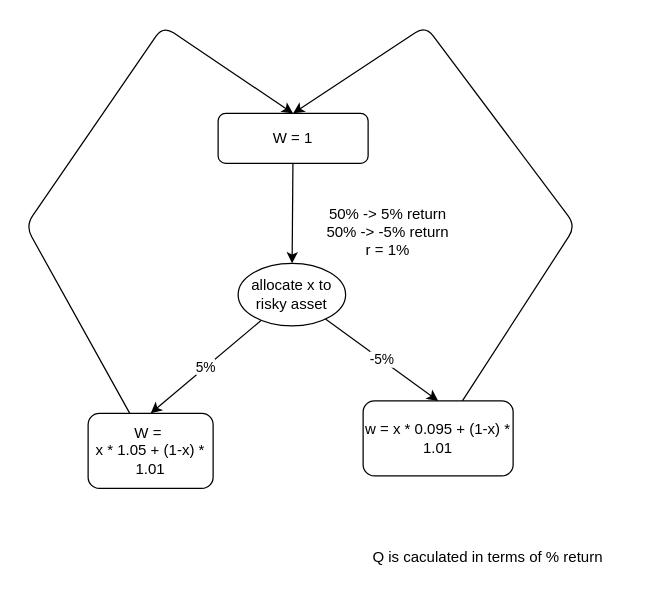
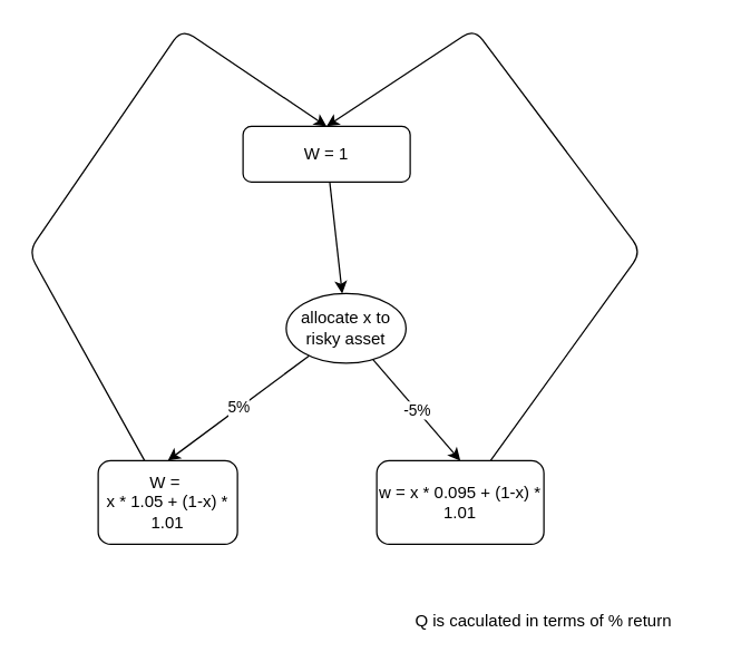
- <mxCell id="11" value="50% -&amp;gt; 5% return&lt;div&gt;50% -&amp;gt; -5% return&lt;/div&gt;&lt;div&gt;r = 1%&lt;/div&gt;" style="text;html=1;align=center;verticalAlign=middle;whiteSpace=wrap;rounded=0;" vertex="1" parent="1"><mxGeometry x="220" y="170" width="180" height="30" as="geometry" /></mxCell>
- <mxCell id="6" value="allocate x to risky asset" style="ellipse;whiteSpace=wrap;html=1;" vertex="1" parent="1"><mxGeometry x="190" y="210" width="86" height="50" as="geometry" /></mxCell>
+ <mxCell id="6" value="allocate x to risky asset" style="ellipse;whiteSpace=wrap;html=1;" vertex="1" parent="1"><mxGeometry x="205" y="210" width="86" height="50" as="geometry" /></mxCell>
- <mxCell id="10" value="w = x * 0.095 + (1-x) * 1.01" style="rounded=1;whiteSpace=wrap;html=1;" vertex="1" parent="1"><mxGeometry x="290" y="320" width="120" height="60" as="geometry" /></mxCell>
+ <mxCell id="10" value="w = x * 0.095 + (1-x) * 1.01" style="rounded=1;whiteSpace=wrap;html=1;" vertex="1" parent="1"><mxGeometry x="270" y="330" width="120" height="60" as="geometry" /></mxCell>
